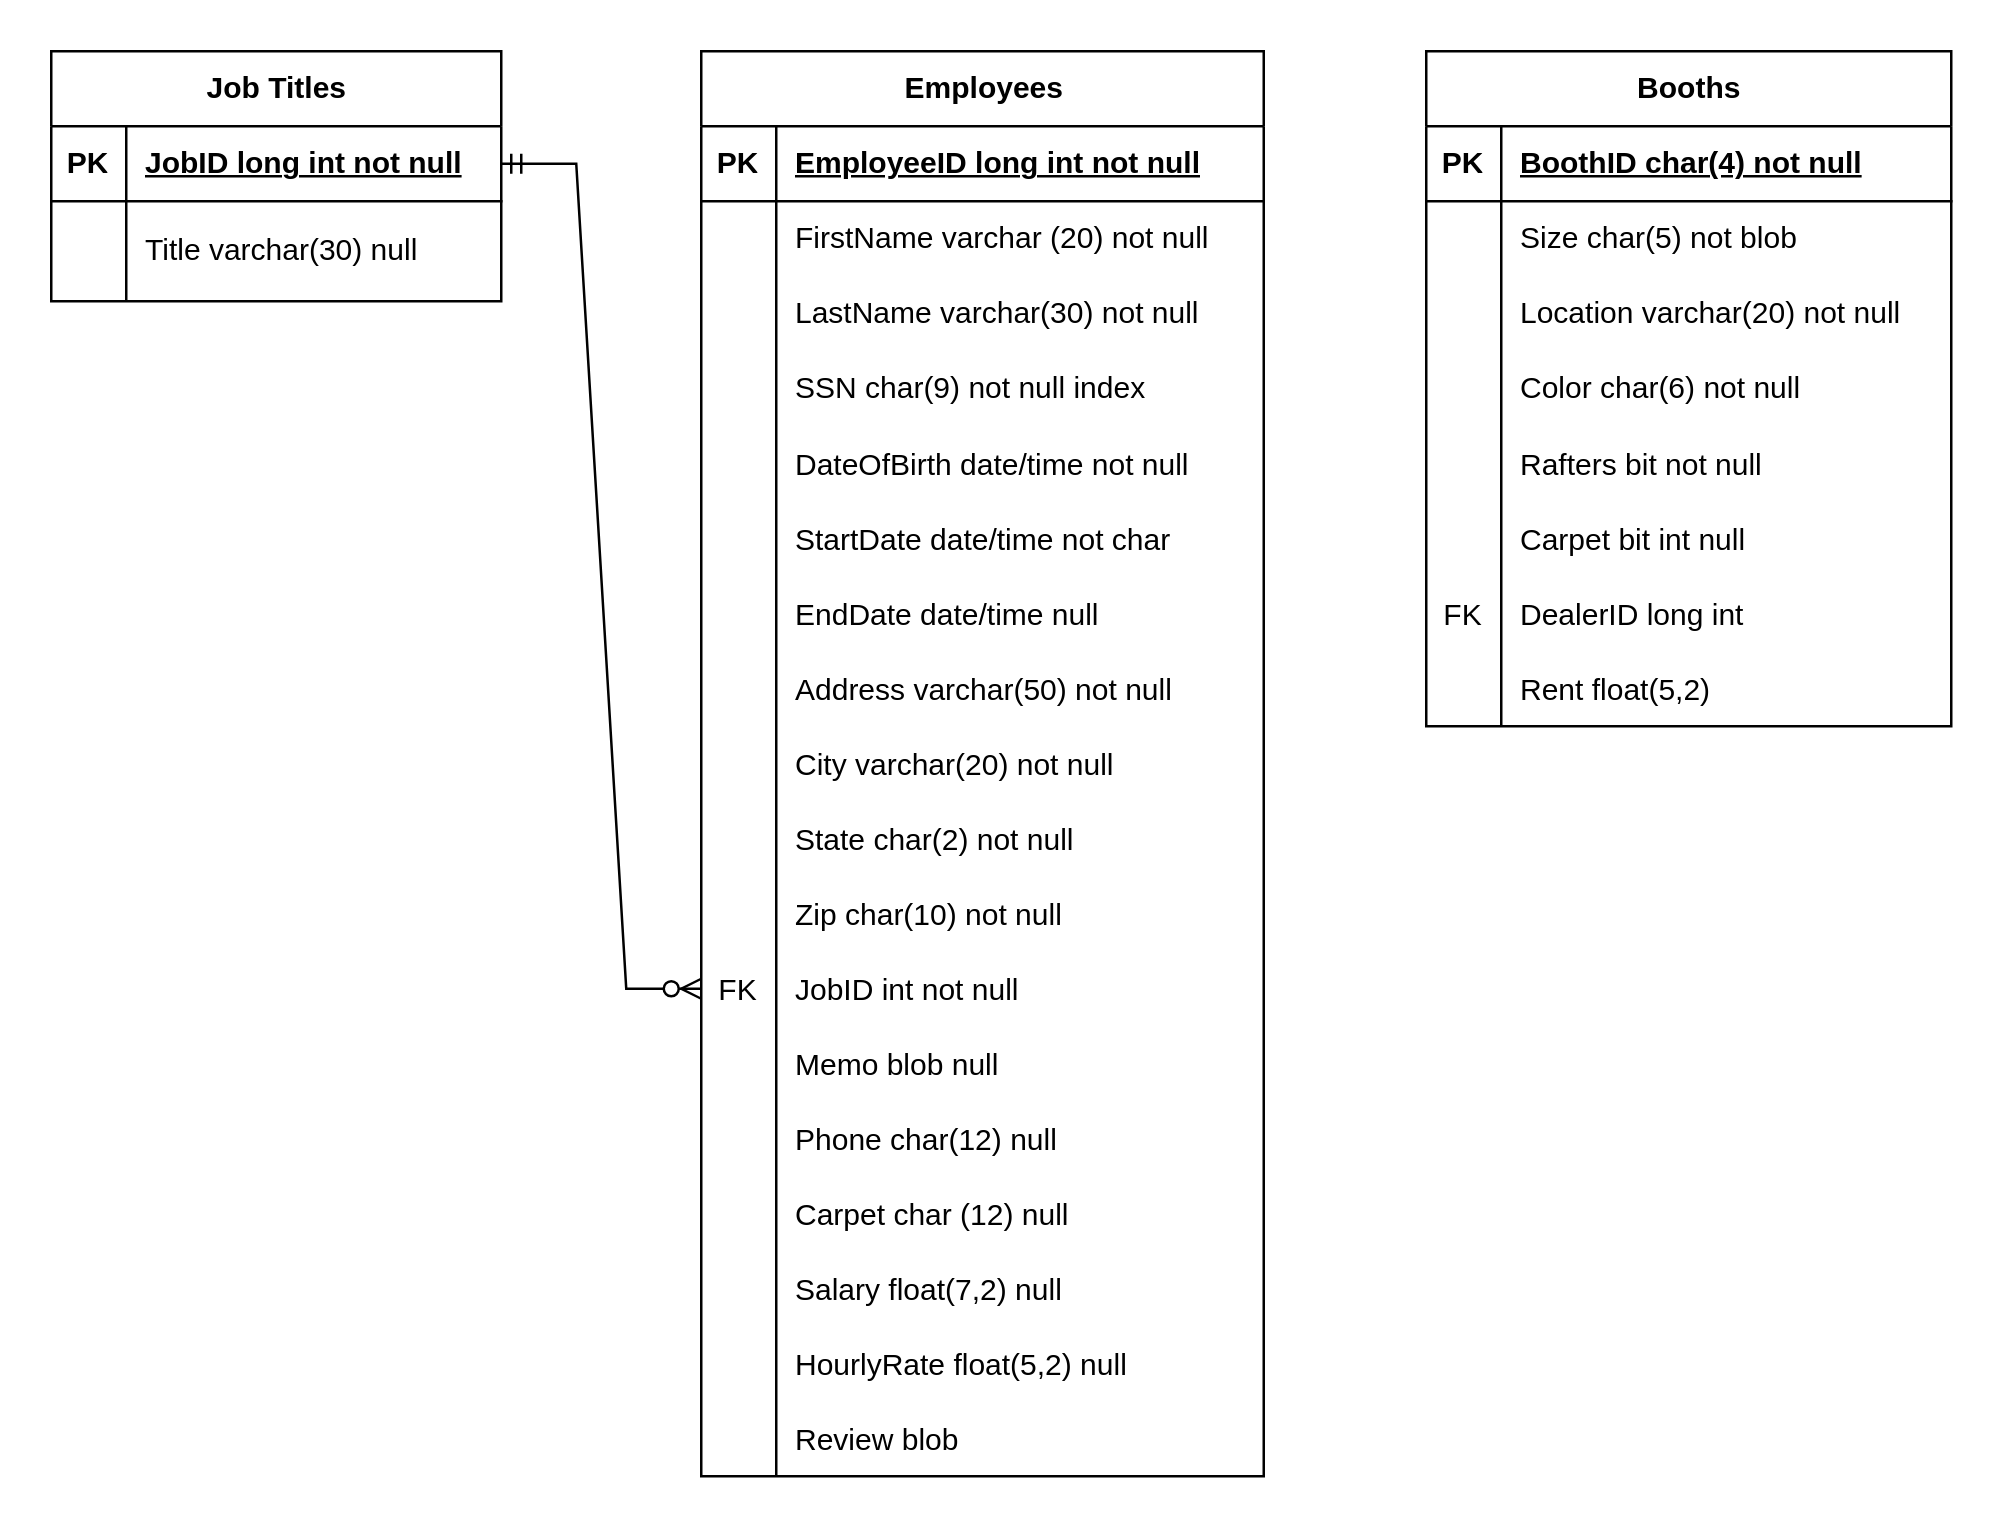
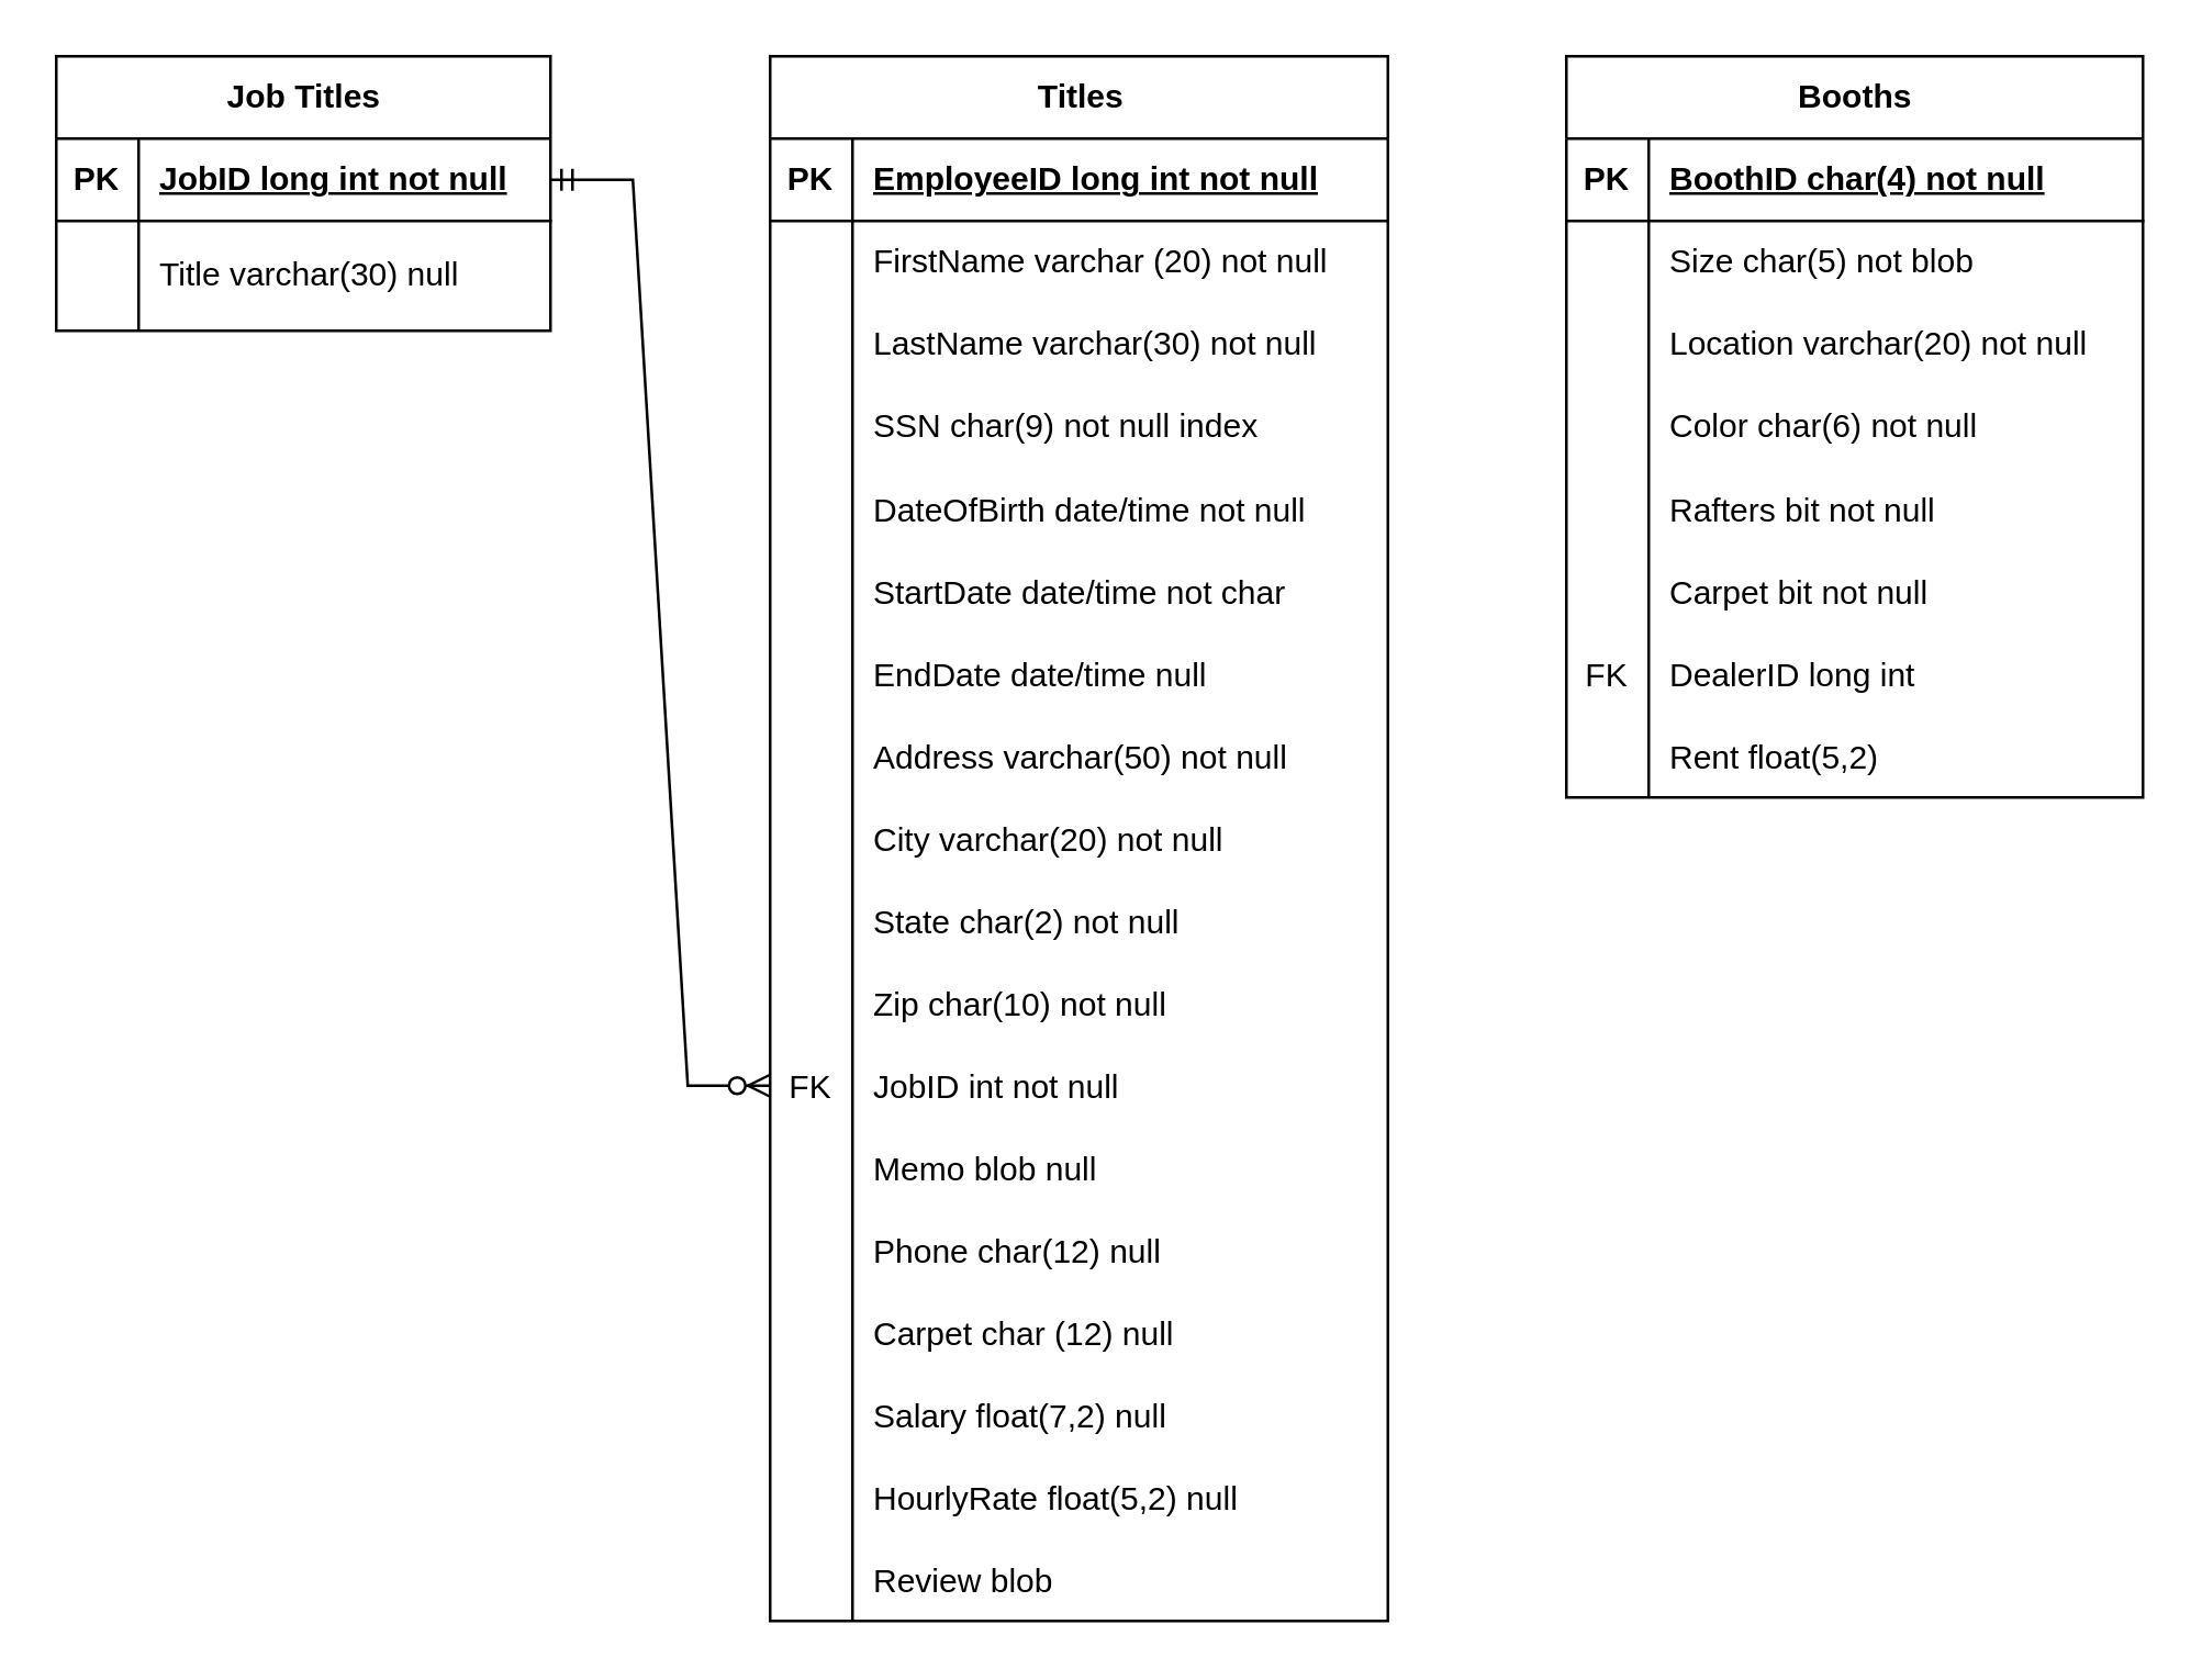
- <mxCell id="9" value="Employees" style="shape=table;startSize=30;container=1;collapsible=1;childLayout=tableLayout;fixedRows=1;rowLines=0;fontStyle=1;align=center;resizeLast=1;html=1;" vertex="1" parent="1"><mxGeometry x="280" y="20" width="225" height="570" as="geometry" /></mxCell>
+ <mxCell id="9" value="Titles" style="shape=table;startSize=30;container=1;collapsible=1;childLayout=tableLayout;fixedRows=1;rowLines=0;fontStyle=1;align=center;resizeLast=1;html=1;" vertex="1" parent="1"><mxGeometry x="280" y="20" width="225" height="570" as="geometry" /></mxCell>
- <mxCell id="83" value="Carpet bit int null" style="shape=partialRectangle;connectable=0;fillColor=none;top=0;left=0;bottom=0;right=0;align=left;spacingLeft=6;overflow=hidden;" vertex="1" parent="81"><mxGeometry x="30" width="180" height="30" as="geometry"><mxRectangle width="180" height="30" as="alternateBounds" /></mxGeometry></mxCell>
+ <mxCell id="83" value="Carpet bit not null" style="shape=partialRectangle;connectable=0;fillColor=none;top=0;left=0;bottom=0;right=0;align=left;spacingLeft=6;overflow=hidden;" vertex="1" parent="81"><mxGeometry x="30" width="180" height="30" as="geometry"><mxRectangle width="180" height="30" as="alternateBounds" /></mxGeometry></mxCell>
